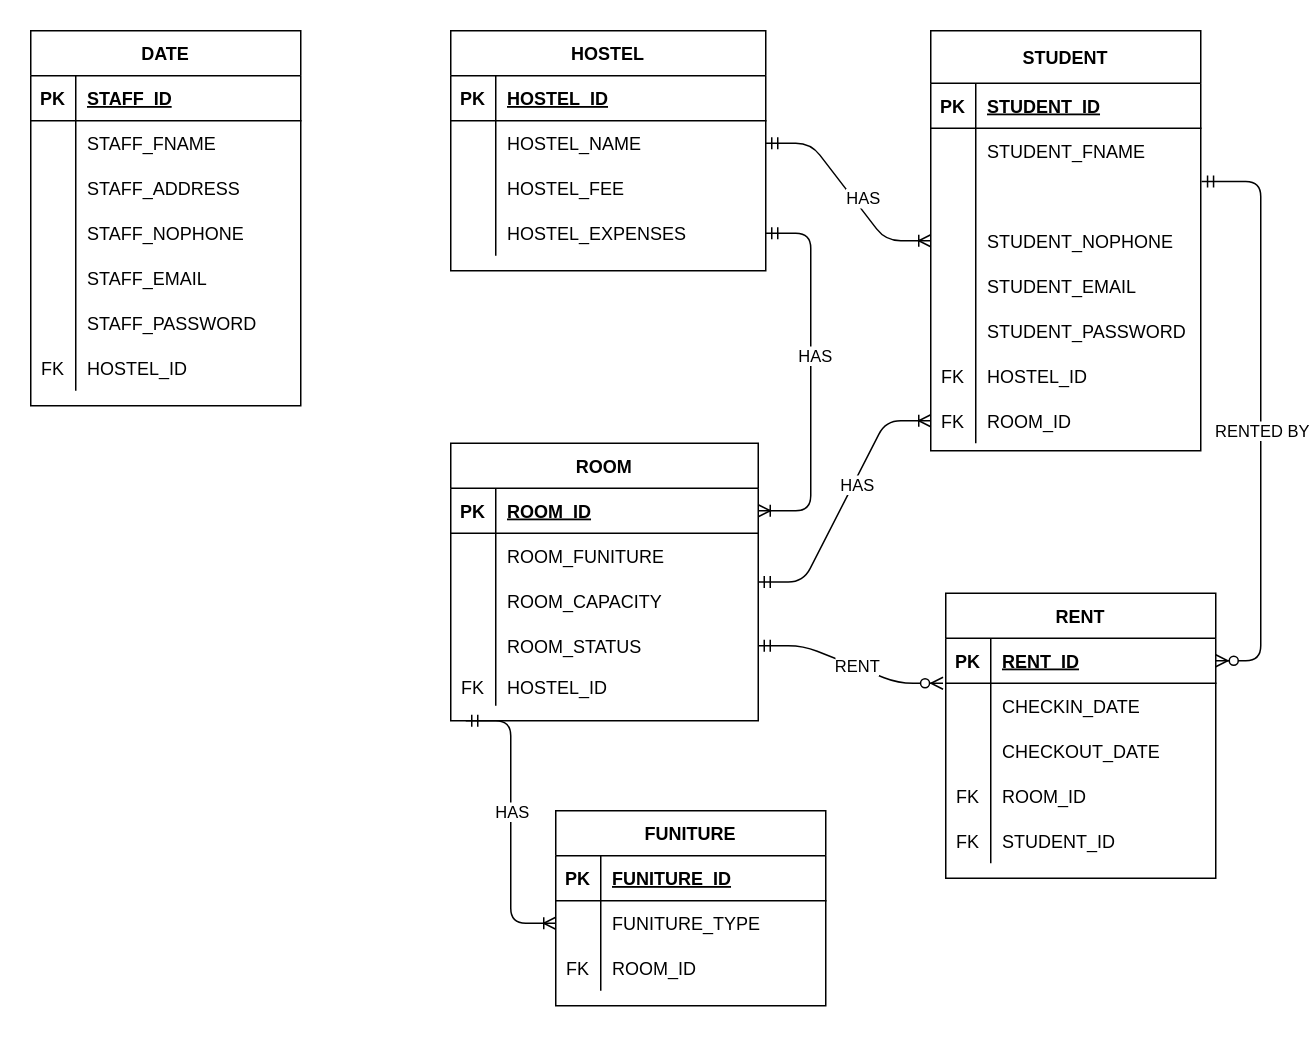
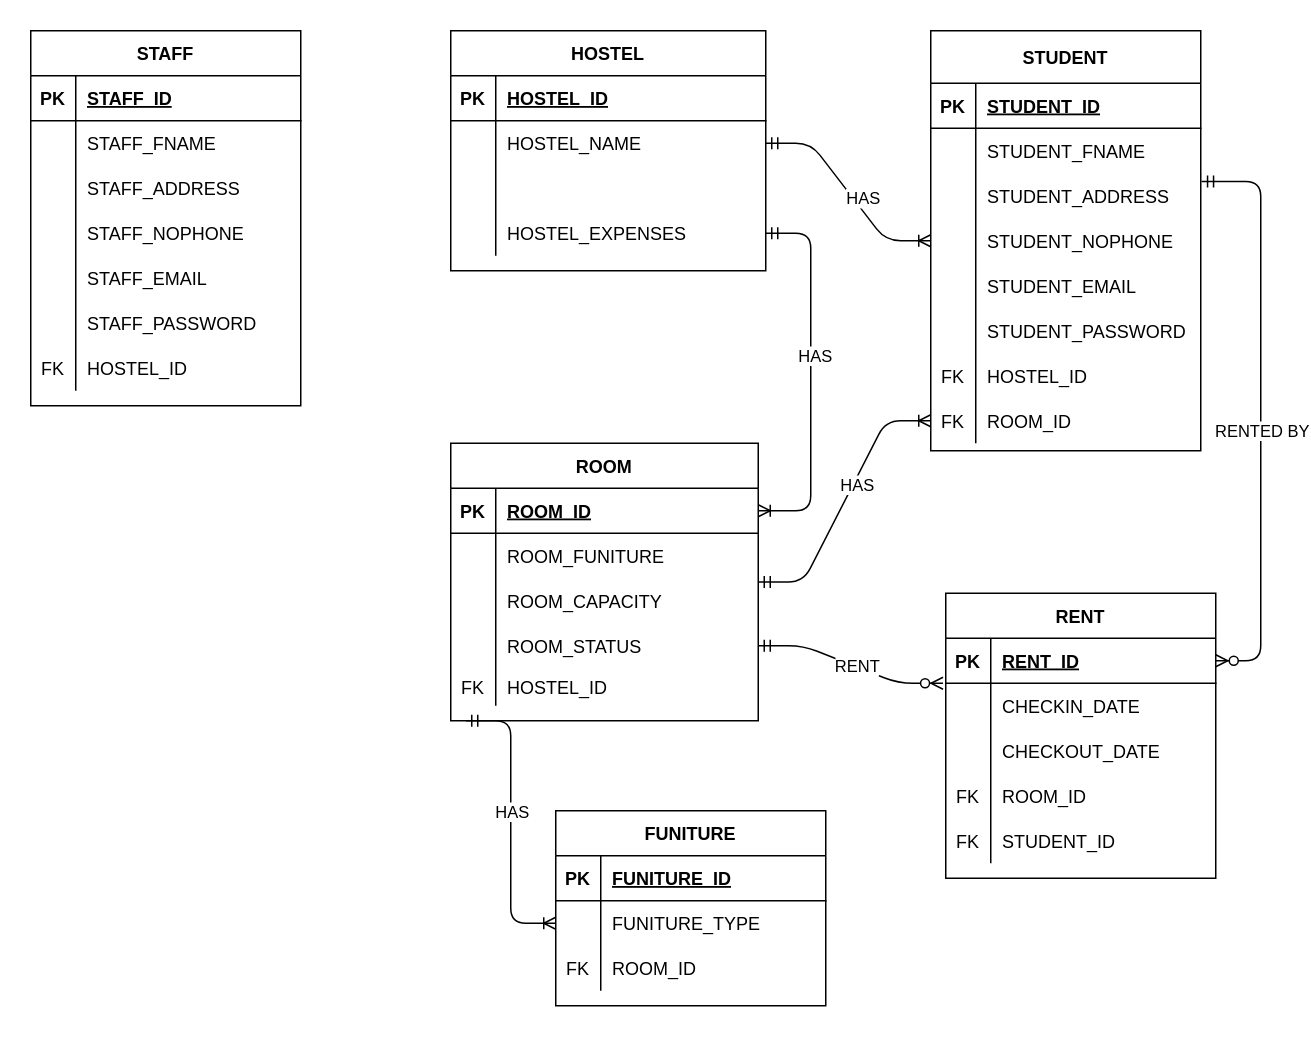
- <mxCell id="31" value="DATE" style="shape=table;startSize=30;container=1;collapsible=1;childLayout=tableLayout;fixedRows=1;rowLines=0;fontStyle=1;align=center;resizeLast=1;" parent="1" vertex="1"><mxGeometry y="20" width="180" height="250" as="geometry" x="20" /></mxCell>
+ <mxCell id="31" value="STAFF" style="shape=table;startSize=30;container=1;collapsible=1;childLayout=tableLayout;fixedRows=1;rowLines=0;fontStyle=1;align=center;resizeLast=1;" parent="1" vertex="1"><mxGeometry y="20" width="180" height="250" as="geometry" x="20" /></mxCell>
- <mxCell id="11" value="HOSTEL_FEE" style="shape=partialRectangle;overflow=hidden;connectable=0;fillColor=none;top=0;left=0;bottom=0;right=0;align=left;spacingLeft=6;" parent="9" vertex="1"><mxGeometry x="30" width="180" height="30" as="geometry" /></mxCell>
+ <mxCell id="62" value="STUDENT_ADDRESS" style="shape=partialRectangle;connectable=0;fillColor=none;top=0;left=0;bottom=0;right=0;align=left;spacingLeft=6;overflow=hidden;" parent="60" vertex="1"><mxGeometry x="30" width="150" height="30" as="geometry" /></mxCell>
